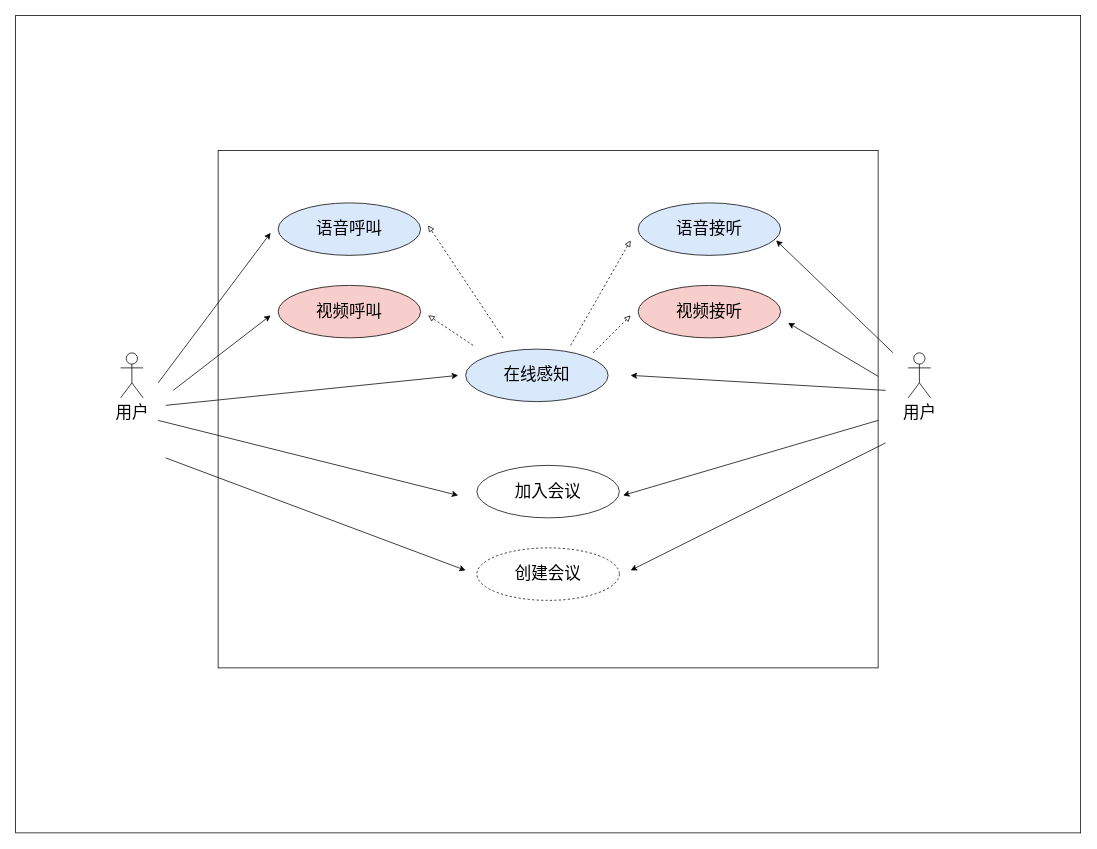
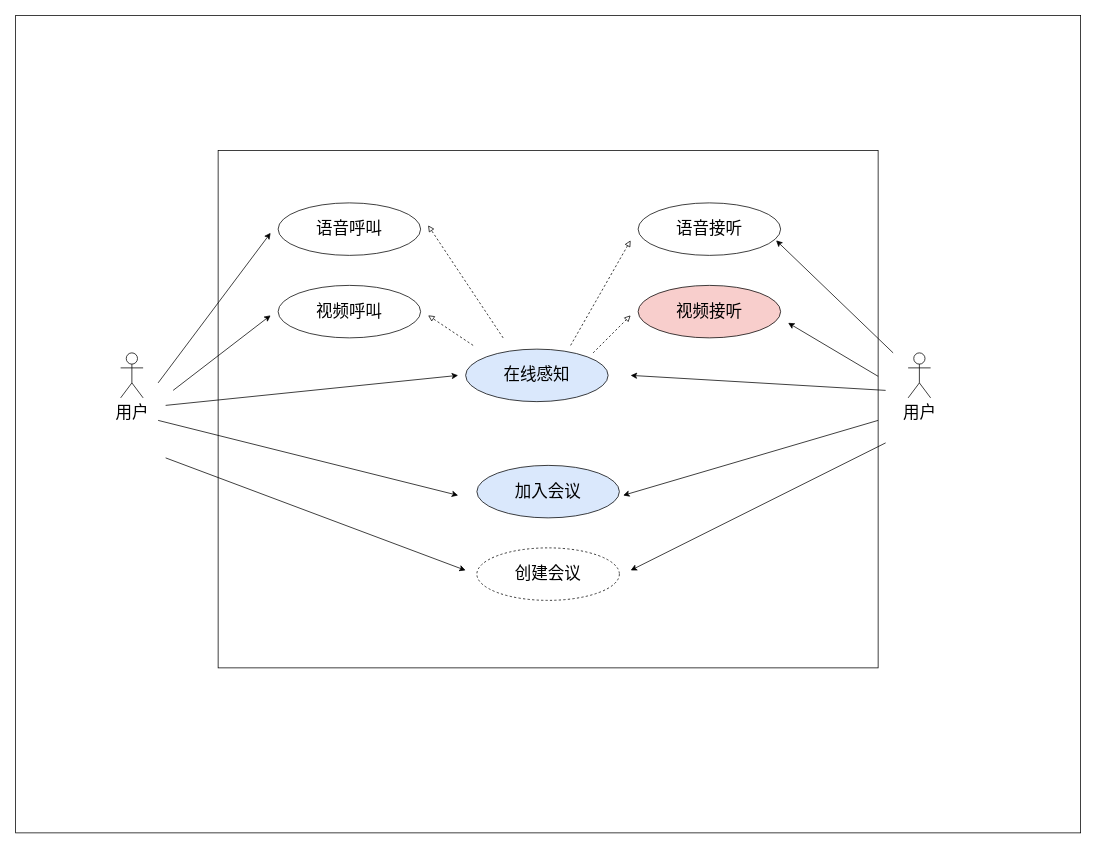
- <mxCell id="8" value="&lt;font style=&quot;font-size: 22px;&quot;&gt;语音呼叫&lt;/font&gt;" style="ellipse;whiteSpace=wrap;html=1;fillColor=#dae8fc;" vertex="1" parent="1"><mxGeometry x="370" y="270" width="190" height="70" as="geometry" /></mxCell>
+ <mxCell id="8" value="&lt;font style=&quot;font-size: 22px;&quot;&gt;语音呼叫&lt;/font&gt;" style="ellipse;whiteSpace=wrap;html=1;" vertex="1" parent="1"><mxGeometry x="370" y="270" width="190" height="70" as="geometry" /></mxCell>
- <mxCell id="9" value="&lt;font style=&quot;font-size: 22px;&quot;&gt;语音接听&lt;/font&gt;" style="ellipse;whiteSpace=wrap;html=1;fillColor=#dae8fc;" vertex="1" parent="1"><mxGeometry x="850" y="270" width="190" height="70" as="geometry" /></mxCell>
+ <mxCell id="9" value="&lt;font style=&quot;font-size: 22px;&quot;&gt;语音接听&lt;/font&gt;" style="ellipse;whiteSpace=wrap;html=1;" vertex="1" parent="1"><mxGeometry x="850" y="270" width="190" height="70" as="geometry" /></mxCell>
- <mxCell id="5" value="&lt;font style=&quot;font-size: 22px;&quot;&gt;视频呼叫&lt;/font&gt;" style="ellipse;whiteSpace=wrap;html=1;fillColor=#f8cecc;" vertex="1" parent="1"><mxGeometry x="370" y="380" width="190" height="70" as="geometry" /></mxCell>
+ <mxCell id="5" value="&lt;font style=&quot;font-size: 22px;&quot;&gt;视频呼叫&lt;/font&gt;" style="ellipse;whiteSpace=wrap;html=1;" vertex="1" parent="1"><mxGeometry x="370" y="380" width="190" height="70" as="geometry" /></mxCell>
- <mxCell id="10" value="&lt;span style=&quot;font-size: 22px;&quot;&gt;加入会议&lt;/span&gt;" style="ellipse;whiteSpace=wrap;html=1;" vertex="1" parent="1"><mxGeometry x="635" y="620" width="190" height="70" as="geometry" /></mxCell>
+ <mxCell id="10" value="&lt;span style=&quot;font-size: 22px;&quot;&gt;加入会议&lt;/span&gt;" style="ellipse;whiteSpace=wrap;html=1;fillColor=#dae8fc;" vertex="1" parent="1"><mxGeometry x="635" y="620" width="190" height="70" as="geometry" /></mxCell>
